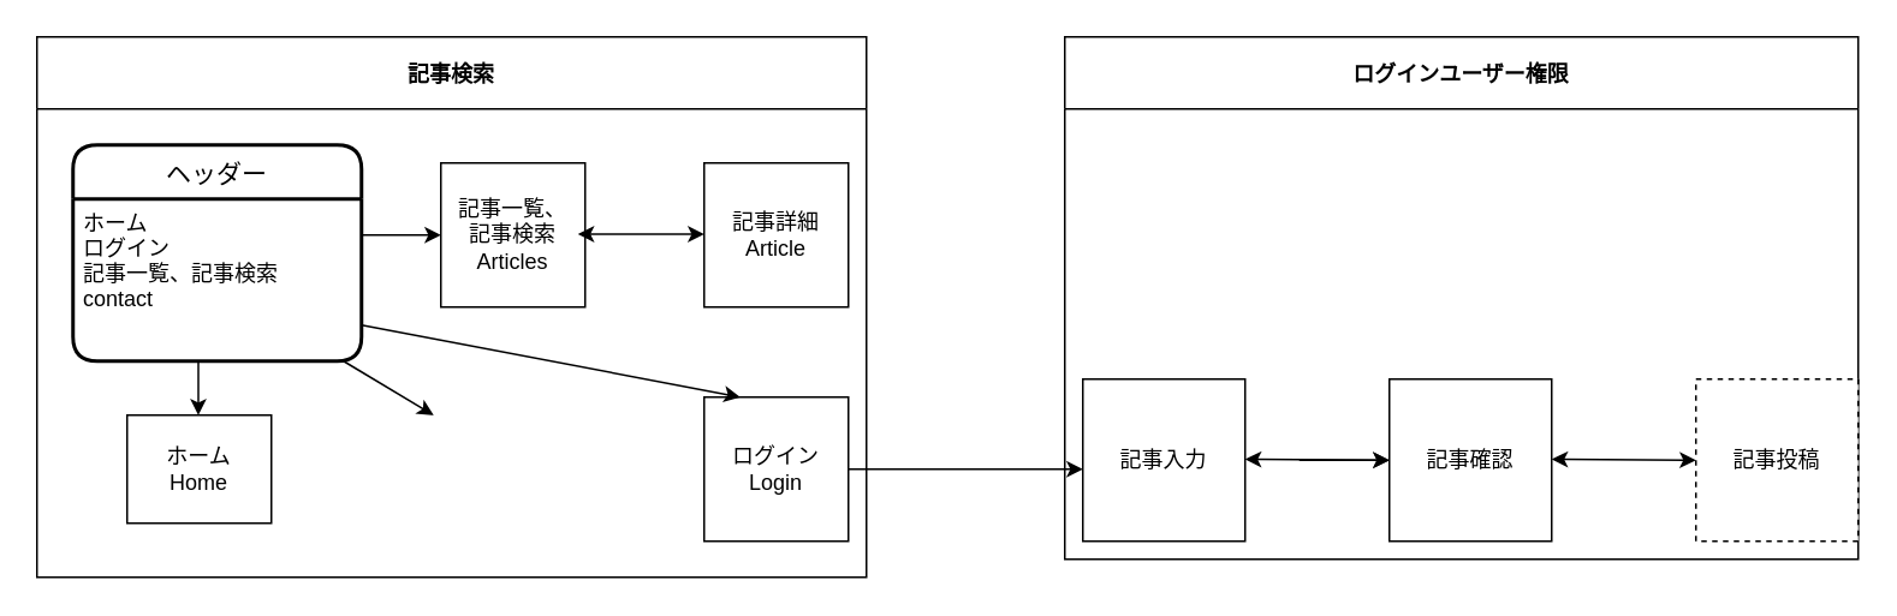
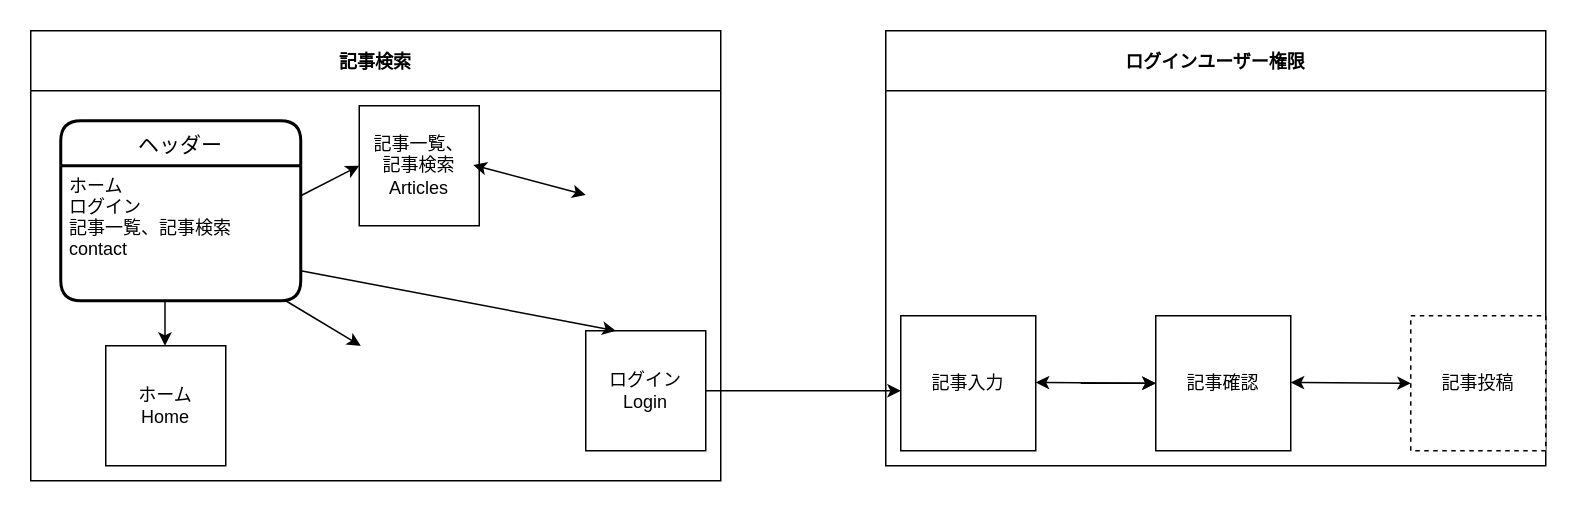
- <mxCell id="13" value="記事一覧、&lt;br&gt;記事検索&lt;br&gt;Articles" style="whiteSpace=wrap;html=1;aspect=fixed;" parent="10" vertex="1"><mxGeometry x="224" y="70" width="80" height="80" as="geometry" /></mxCell>
+ <mxCell id="13" value="記事一覧、&lt;br&gt;記事検索&lt;br&gt;Articles" style="whiteSpace=wrap;html=1;aspect=fixed;" parent="10" vertex="1"><mxGeometry x="219" y="50" width="80" height="80" as="geometry" /></mxCell>
- <mxCell id="14" value="記事詳細&lt;br&gt;Article" style="whiteSpace=wrap;html=1;aspect=fixed;" parent="10" vertex="1"><mxGeometry x="370" y="70" width="80" height="80" as="geometry" /></mxCell>
- <mxCell id="12" value="ホーム&lt;br&gt;Home" style="whiteSpace=wrap;html=1;aspect=fixed;" parent="10" vertex="1"><mxGeometry x="50" y="210" width="80" height="60" as="geometry" /></mxCell>
+ <mxCell id="12" value="ホーム&lt;br&gt;Home" style="whiteSpace=wrap;html=1;aspect=fixed;" parent="10" vertex="1"><mxGeometry x="50" y="210" width="80" height="80" as="geometry" /></mxCell>
